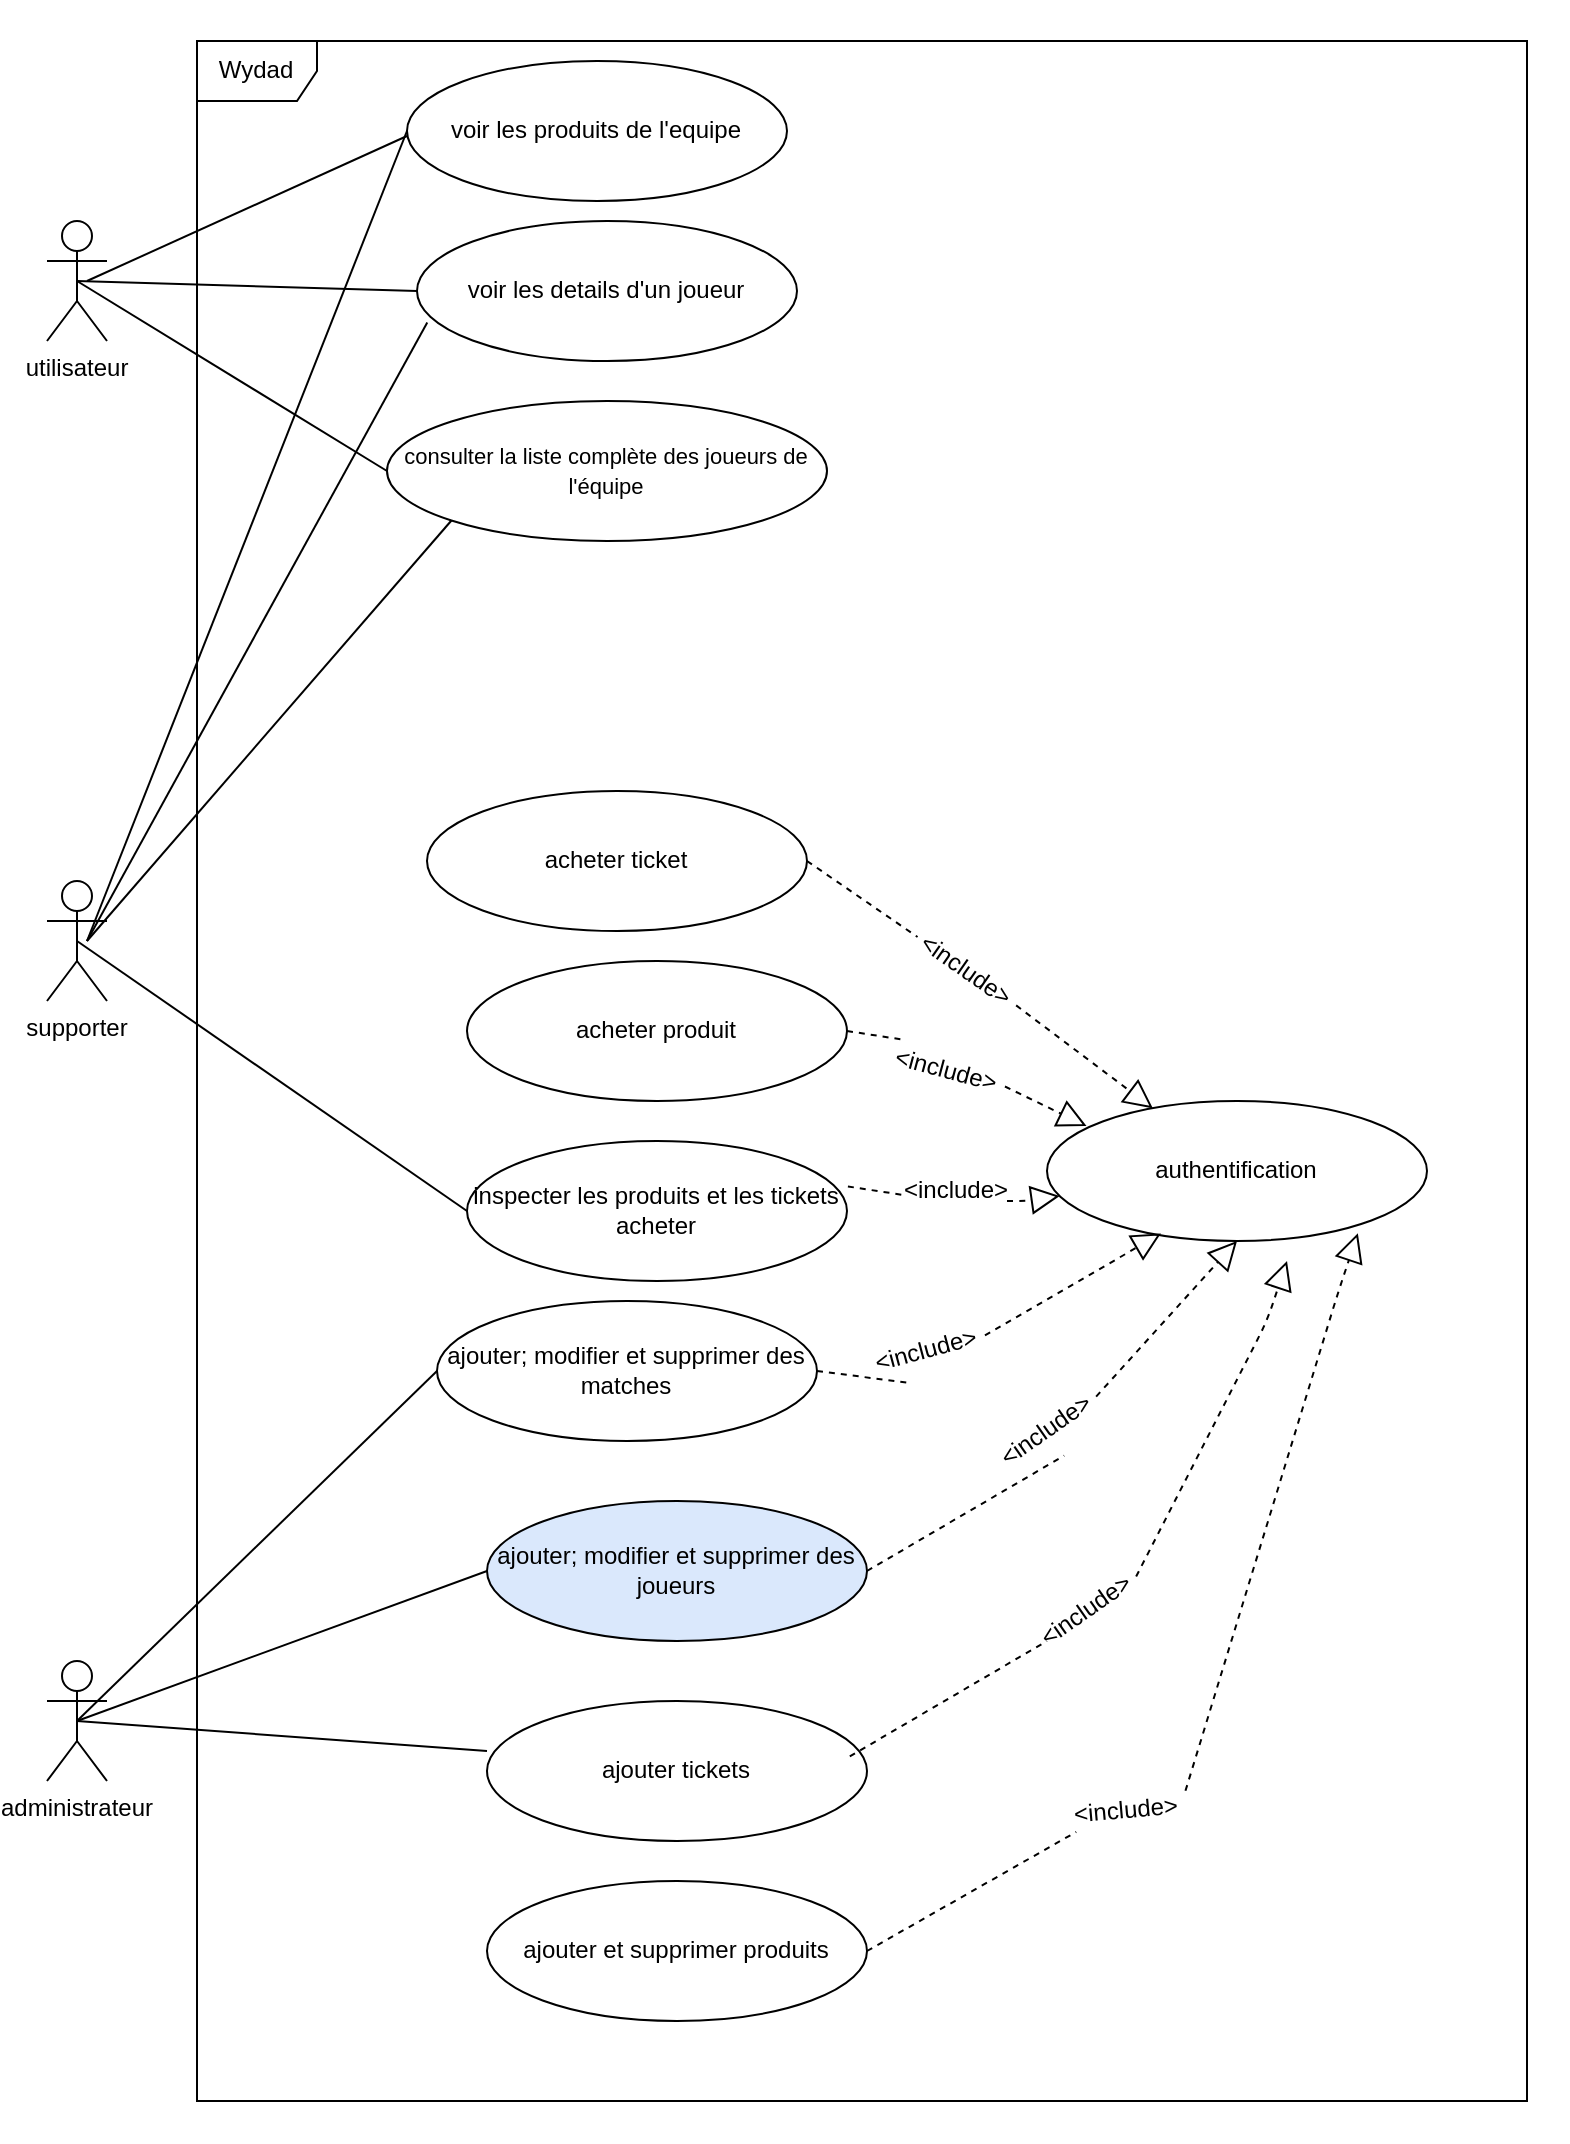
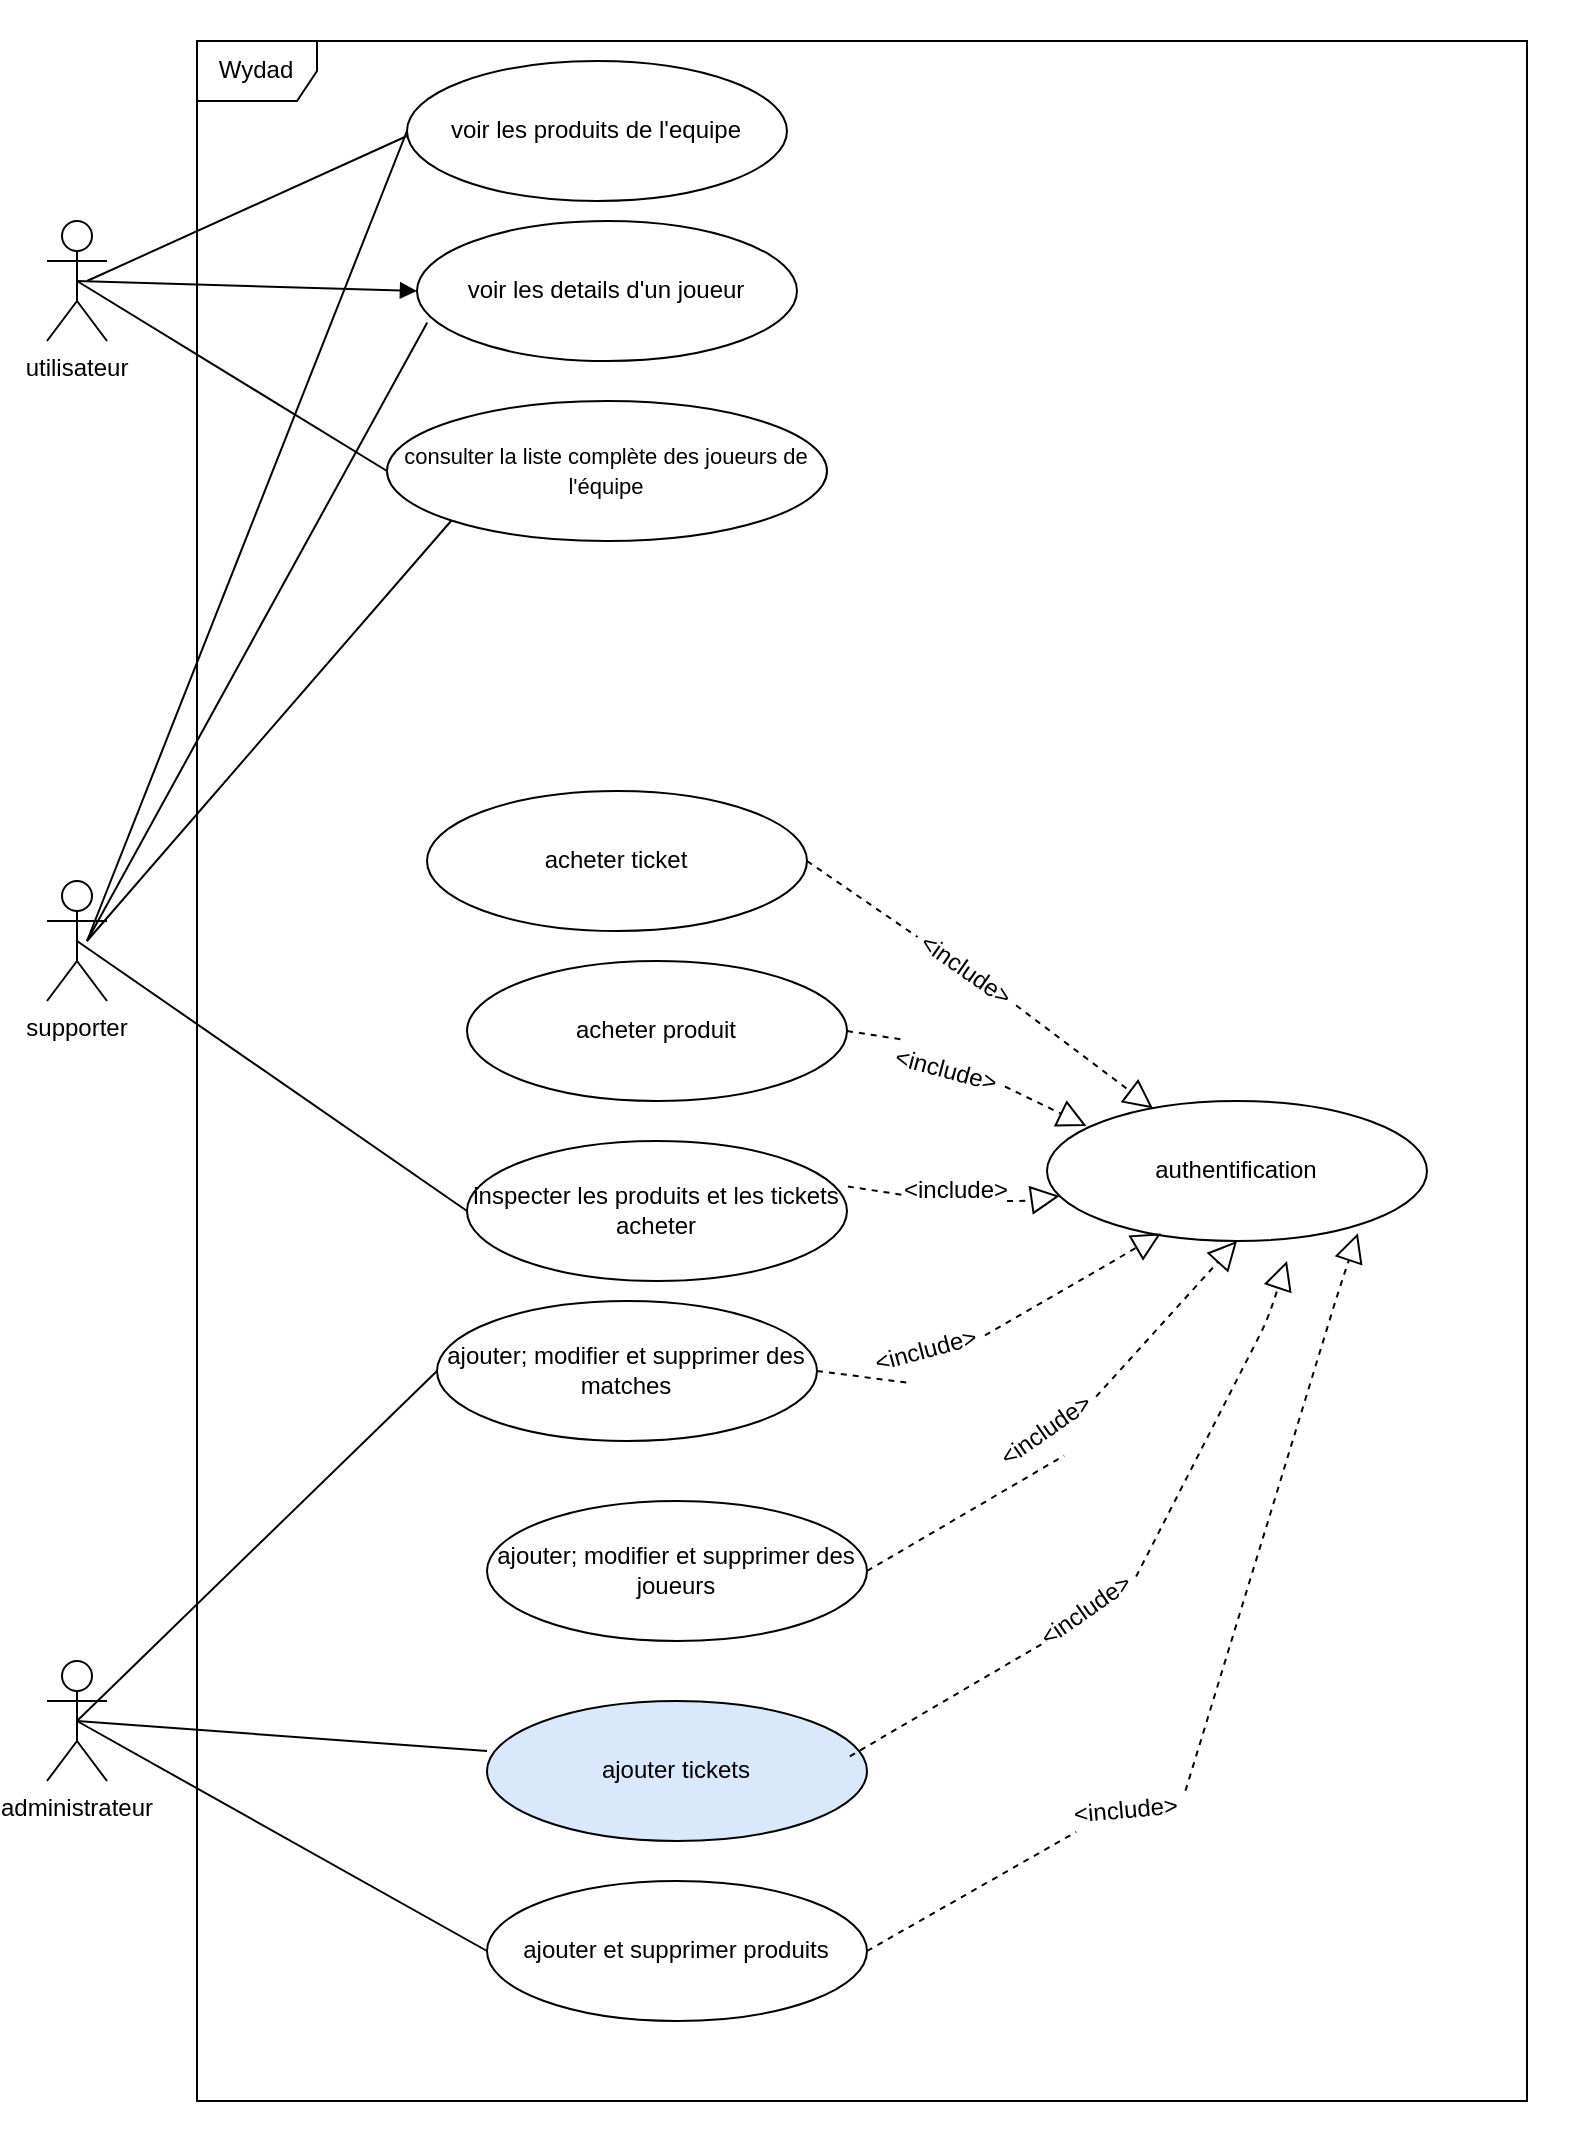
- <mxCell id="15" value="" style="endArrow=none;html=1;exitX=0.5;exitY=0.5;exitDx=0;exitDy=0;exitPerimeter=0;entryX=0;entryY=0.5;entryDx=0;entryDy=0;" parent="1" source="2" target="7" edge="1"><mxGeometry width="50" height="50" relative="1" as="geometry"><mxPoint x="65" y="140" as="sourcePoint" /><mxPoint x="210" y="85" as="targetPoint" /></mxGeometry></mxCell>
+ <mxCell id="15" value="" style="endArrow=block;html=1;exitX=0.5;exitY=0.5;exitDx=0;exitDy=0;exitPerimeter=0;entryX=0;entryY=0.5;entryDx=0;entryDy=0;" parent="1" source="2" target="7" edge="1"><mxGeometry width="50" height="50" relative="1" as="geometry"><mxPoint x="65" y="140" as="sourcePoint" /><mxPoint x="210" y="85" as="targetPoint" /></mxGeometry></mxCell>
- <mxCell id="11" value="ajouter; modifier et supprimer des joueurs" style="ellipse;whiteSpace=wrap;html=1;fillColor=#dae8fc;" parent="1" vertex="1"><mxGeometry x="240" y="750" width="190" height="70" as="geometry" /></mxCell>
+ <mxCell id="11" value="ajouter; modifier et supprimer des joueurs" style="ellipse;whiteSpace=wrap;html=1;" parent="1" vertex="1"><mxGeometry x="240" y="750" width="190" height="70" as="geometry" /></mxCell>
- <mxCell id="17" value="" style="endArrow=none;html=1;entryX=0;entryY=0.5;entryDx=0;entryDy=0;exitX=0.5;exitY=0.5;exitDx=0;exitDy=0;exitPerimeter=0;" parent="1" source="4" target="11" edge="1"><mxGeometry width="50" height="50" relative="1" as="geometry"><mxPoint x="55" y="490" as="sourcePoint" /><mxPoint x="250" y="535" as="targetPoint" /></mxGeometry></mxCell>
- <mxCell id="33" value="ajouter tickets" style="ellipse;whiteSpace=wrap;html=1;" parent="1" vertex="1"><mxGeometry x="240" y="850" width="190" height="70" as="geometry" /></mxCell>
+ <mxCell id="33" value="ajouter tickets" style="ellipse;whiteSpace=wrap;html=1;fillColor=#dae8fc;" parent="1" vertex="1"><mxGeometry x="240" y="850" width="190" height="70" as="geometry" /></mxCell>
+ <mxCell id="18" value="" style="endArrow=none;html=1;entryX=0;entryY=0.5;entryDx=0;entryDy=0;exitX=0.5;exitY=0.5;exitDx=0;exitDy=0;exitPerimeter=0;" parent="1" source="4" target="10" edge="1"><mxGeometry width="50" height="50" relative="1" as="geometry"><mxPoint x="65" y="500" as="sourcePoint" /><mxPoint x="260" y="545" as="targetPoint" /></mxGeometry></mxCell>
